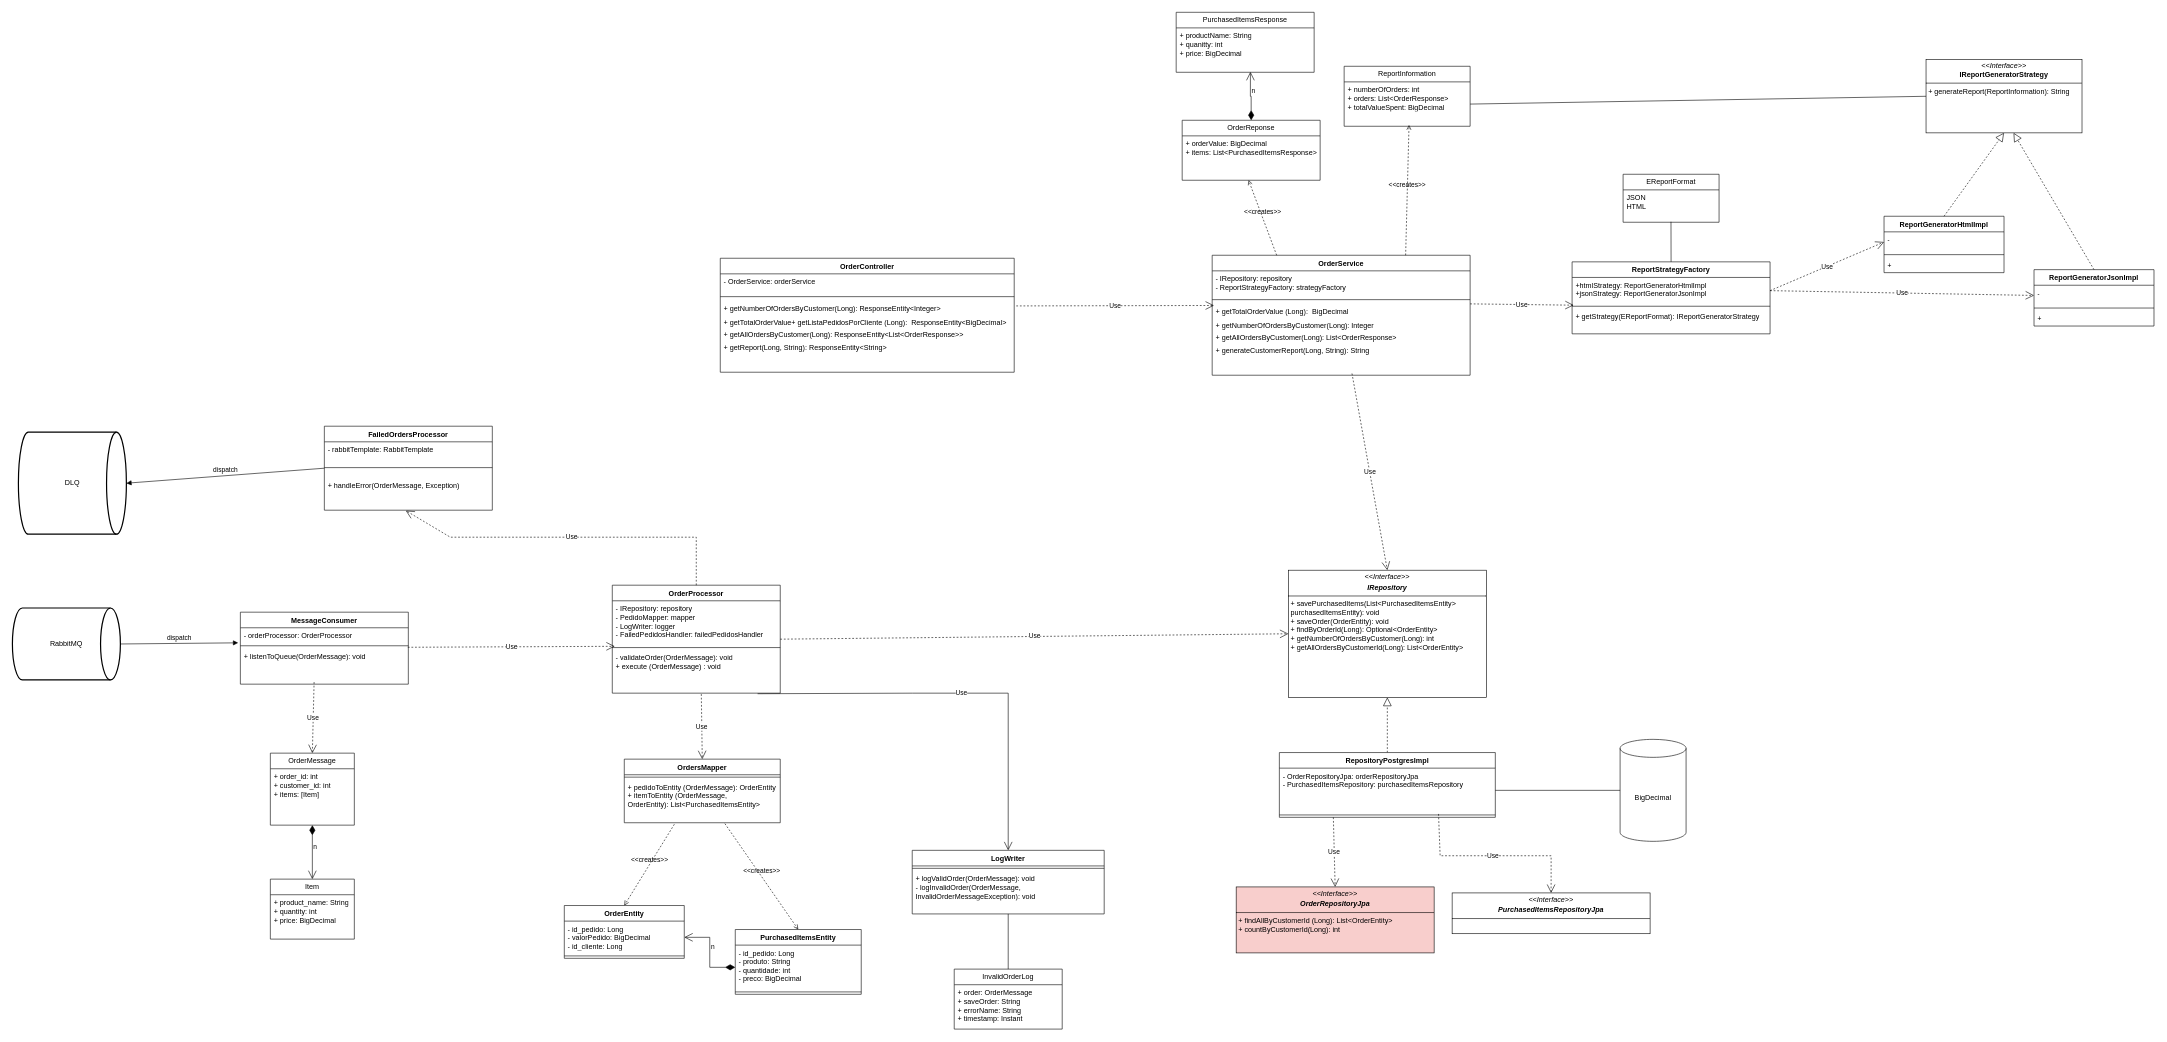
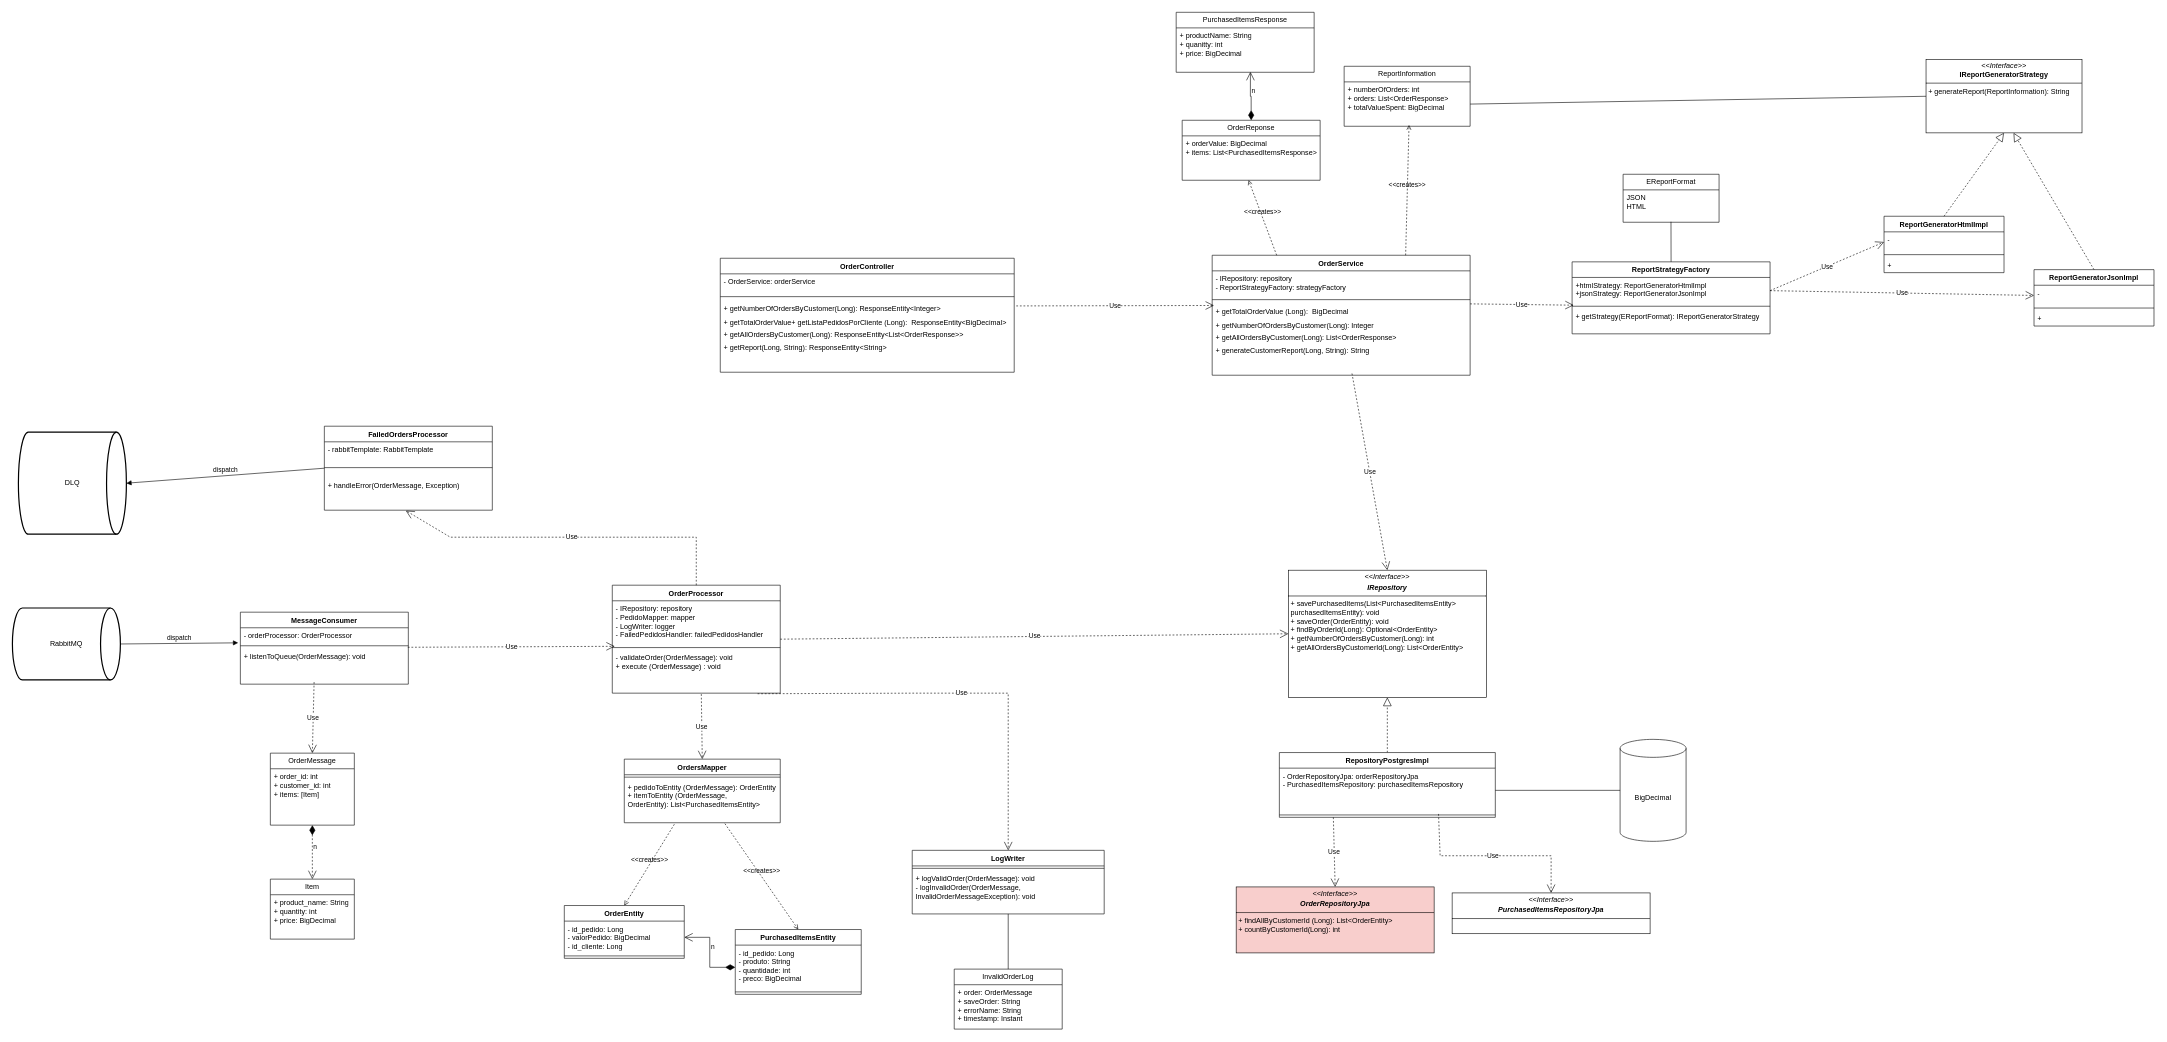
- <mxCell id="69" value="Use" style="endArrow=open;endSize=12;dashed=0;html=1;rounded=0;exitX=0.865;exitY=1.013;exitDx=0;exitDy=0;exitPerimeter=0;entryX=0.5;entryY=0;entryDx=0;entryDy=0;" edge="1" parent="1" source="27" target="66"><mxGeometry width="160" relative="1" as="geometry"><mxPoint x="1150" y="1175" as="sourcePoint" /><mxPoint x="1152" y="1233" as="targetPoint" /><Array as="points"><mxPoint x="1520" y="1155" /><mxPoint x="1680" y="1155" /></Array></mxGeometry></mxCell>
+ <mxCell id="69" value="Use" style="endArrow=open;endSize=12;dashed=1;html=1;rounded=0;exitX=0.865;exitY=1.013;exitDx=0;exitDy=0;exitPerimeter=0;entryX=0.5;entryY=0;entryDx=0;entryDy=0;" edge="1" parent="1" source="27" target="66"><mxGeometry width="160" relative="1" as="geometry"><mxPoint x="1150" y="1175" as="sourcePoint" /><mxPoint x="1152" y="1233" as="targetPoint" /><Array as="points"><mxPoint x="1520" y="1155" /><mxPoint x="1680" y="1155" /></Array></mxGeometry></mxCell>
- <mxCell id="21" value="n" style="endArrow=open;html=1;endSize=12;startArrow=diamondThin;startSize=14;startFill=1;align=left;verticalAlign=bottom;rounded=0;entryX=0.5;entryY=0;entryDx=0;entryDy=0;" edge="1" parent="1" source="18" target="19"><mxGeometry relative="1" as="geometry"><mxPoint x="220" y="1295" as="sourcePoint" /><mxPoint x="380" y="1295" as="targetPoint" /></mxGeometry></mxCell>
+ <mxCell id="21" value="n" style="endArrow=open;html=1;endSize=12;startArrow=diamondThin;startSize=14;startFill=1;align=left;verticalAlign=bottom;rounded=0;entryX=0.5;entryY=0;entryDx=0;entryDy=0;dashed=1;" edge="1" parent="1" source="18" target="19"><mxGeometry relative="1" as="geometry"><mxPoint x="220" y="1295" as="sourcePoint" /><mxPoint x="380" y="1295" as="targetPoint" /></mxGeometry></mxCell>
